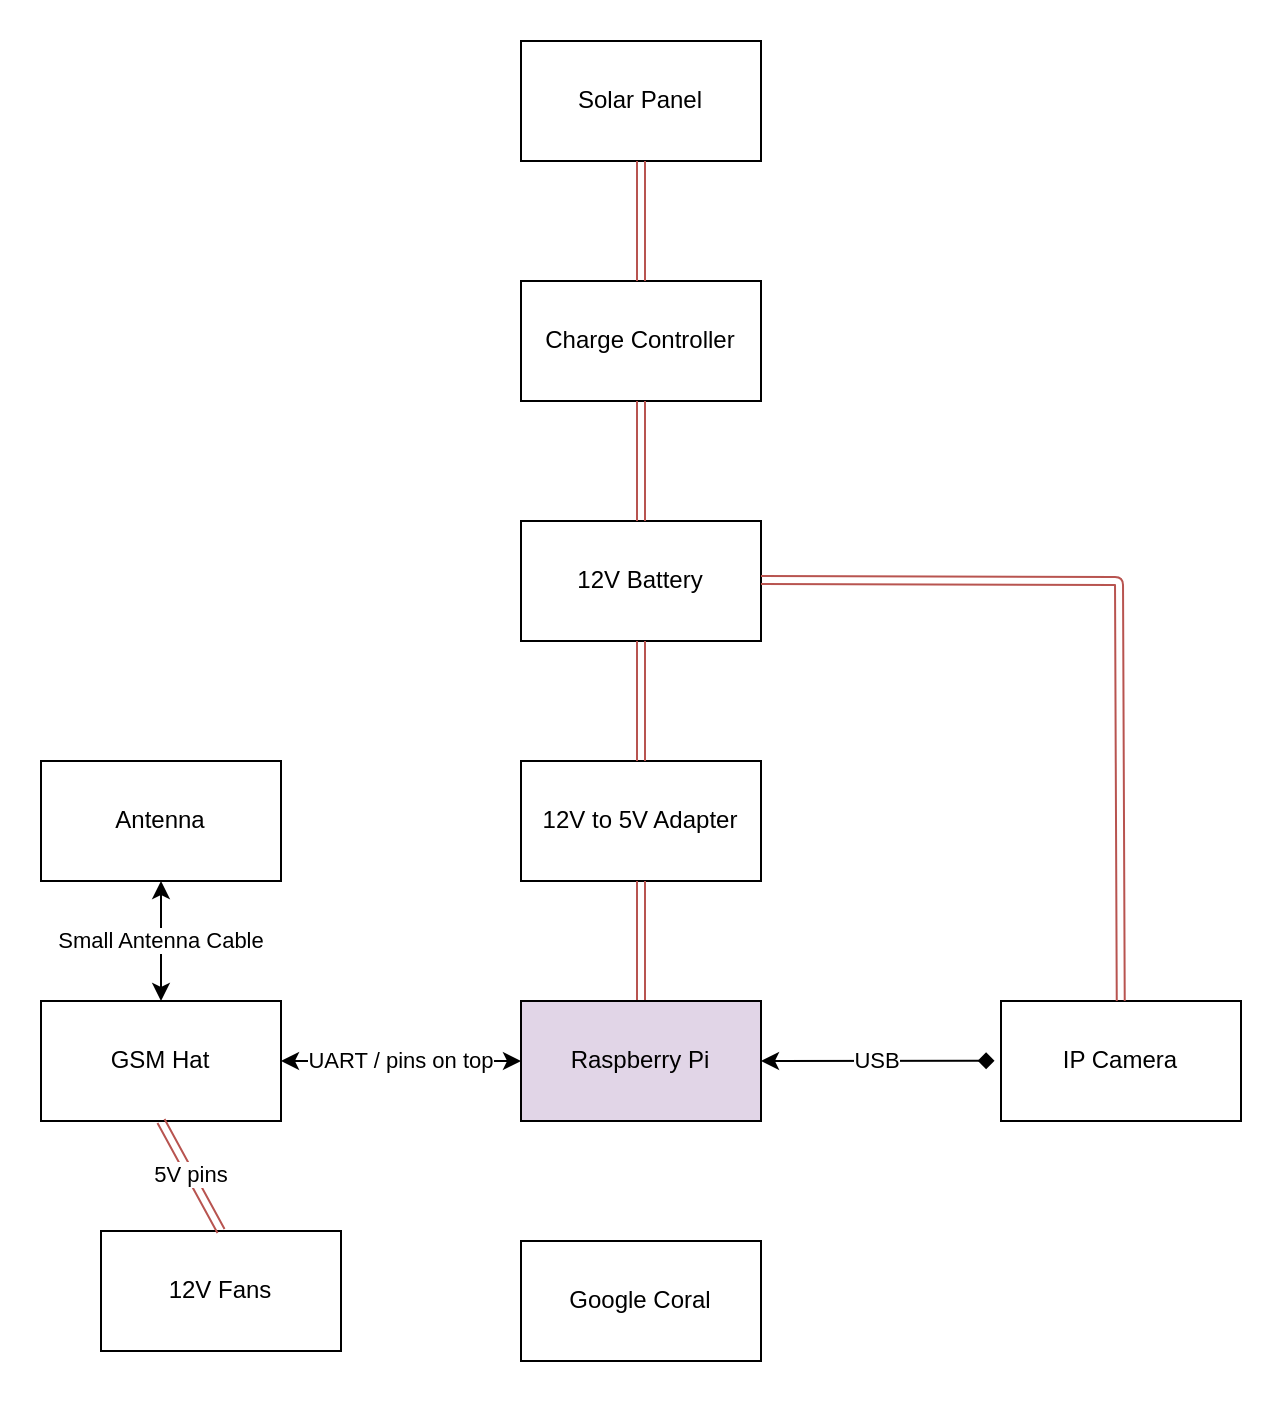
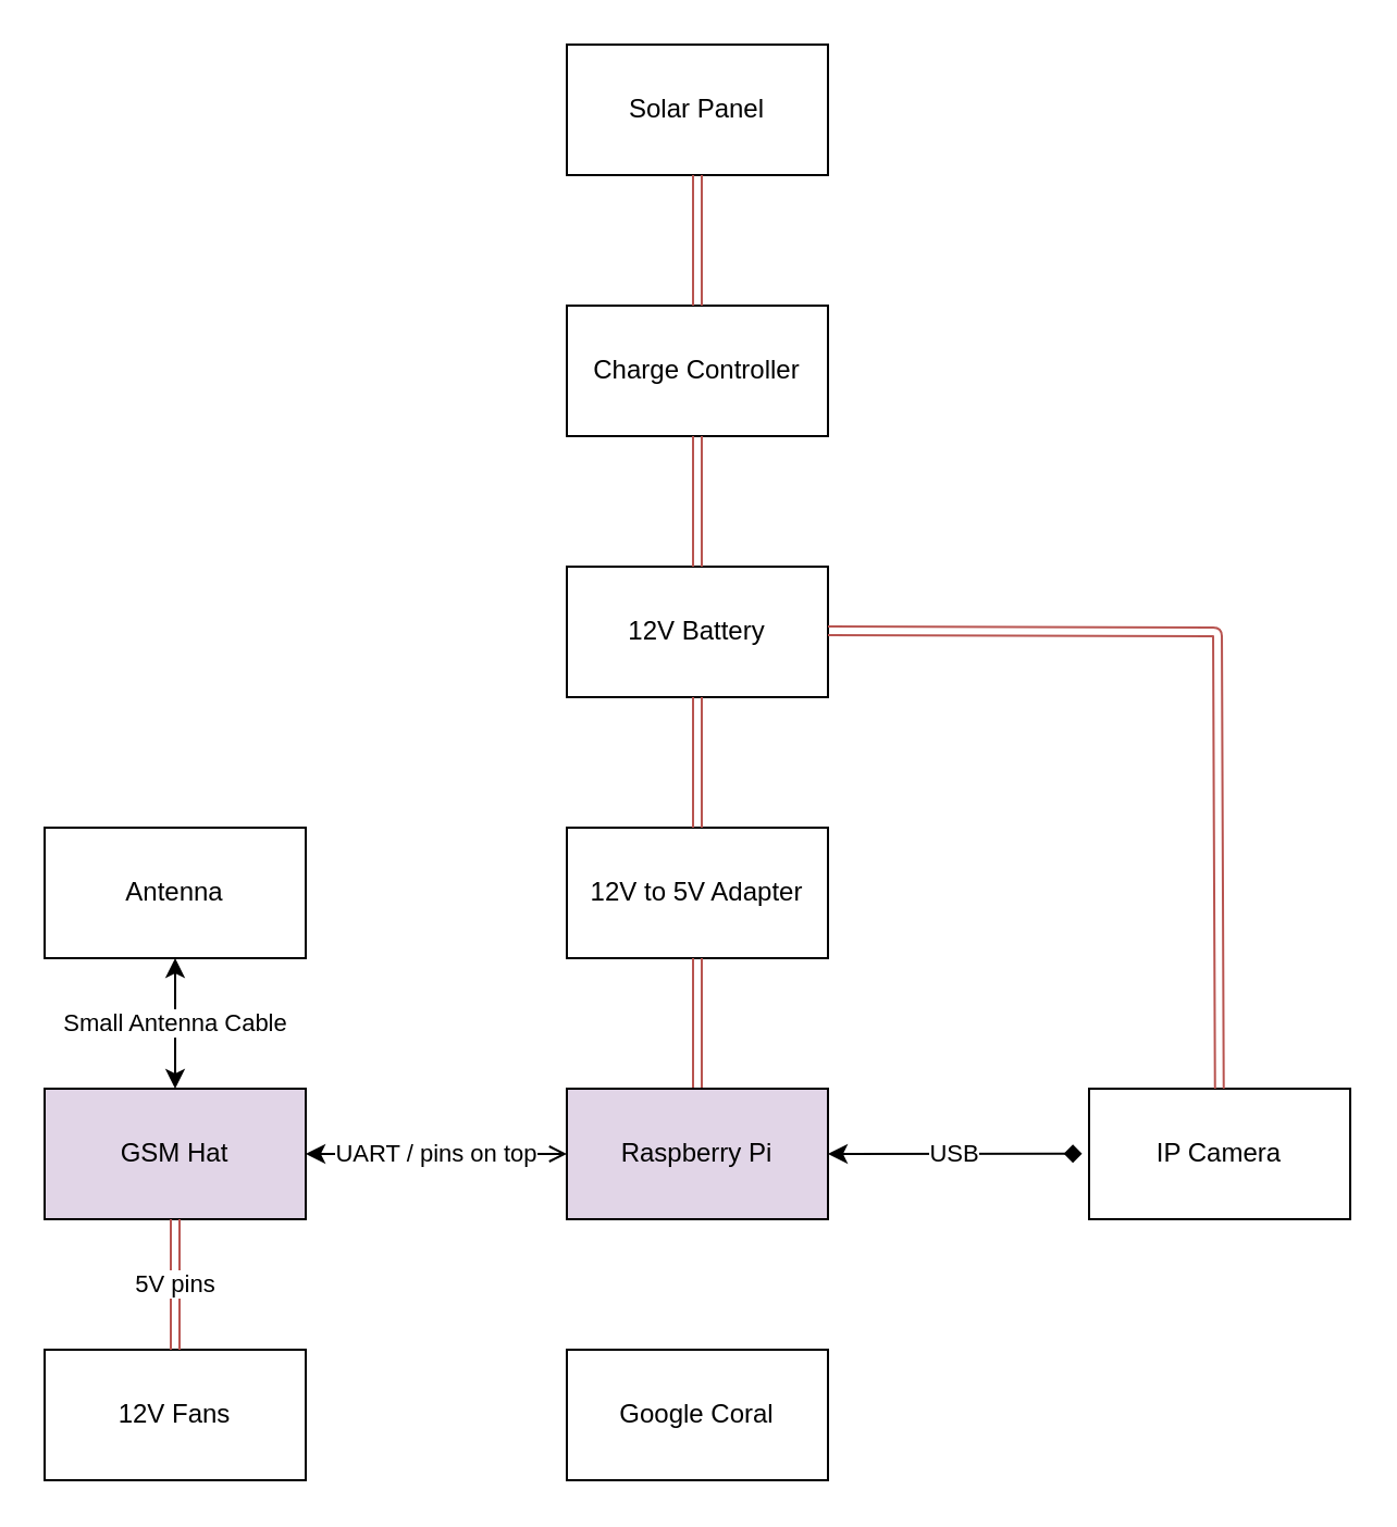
- <mxCell id="12" value="GSM Hat" style="rounded=0;whiteSpace=wrap;html=1;" vertex="1" parent="1"><mxGeometry x="20" y="500" width="120" height="60" as="geometry" /></mxCell>
+ <mxCell id="12" value="GSM Hat" style="rounded=0;whiteSpace=wrap;html=1;fillColor=#e1d5e7;" vertex="1" parent="1"><mxGeometry x="20" y="500" width="120" height="60" as="geometry" /></mxCell>
- <mxCell id="14" value="UART / pins on top" style="endArrow=classic;startArrow=classic;html=1;exitX=1;exitY=0.5;exitDx=0;exitDy=0;entryX=0;entryY=0.5;entryDx=0;entryDy=0;" edge="1" parent="1" source="12" target="8"><mxGeometry width="50" height="50" relative="1" as="geometry"><mxPoint x="270" y="570" as="sourcePoint" /><mxPoint x="320" y="520" as="targetPoint" /></mxGeometry></mxCell>
+ <mxCell id="14" value="UART / pins on top" style="endArrow=open;startArrow=classic;html=1;exitX=1;exitY=0.5;exitDx=0;exitDy=0;entryX=0;entryY=0.5;entryDx=0;entryDy=0;" edge="1" parent="1" source="12" target="8"><mxGeometry width="50" height="50" relative="1" as="geometry"><mxPoint x="270" y="570" as="sourcePoint" /><mxPoint x="320" y="520" as="targetPoint" /></mxGeometry></mxCell>
- <mxCell id="16" value="&lt;div&gt;12V Fans&lt;br&gt;&lt;/div&gt;" style="rounded=0;whiteSpace=wrap;html=1;" vertex="1" parent="1"><mxGeometry x="50" y="615" width="120" height="60" as="geometry" /></mxCell>
+ <mxCell id="16" value="&lt;div&gt;12V Fans&lt;br&gt;&lt;/div&gt;" style="rounded=0;whiteSpace=wrap;html=1;" vertex="1" parent="1"><mxGeometry x="20" y="620" width="120" height="60" as="geometry" /></mxCell>
